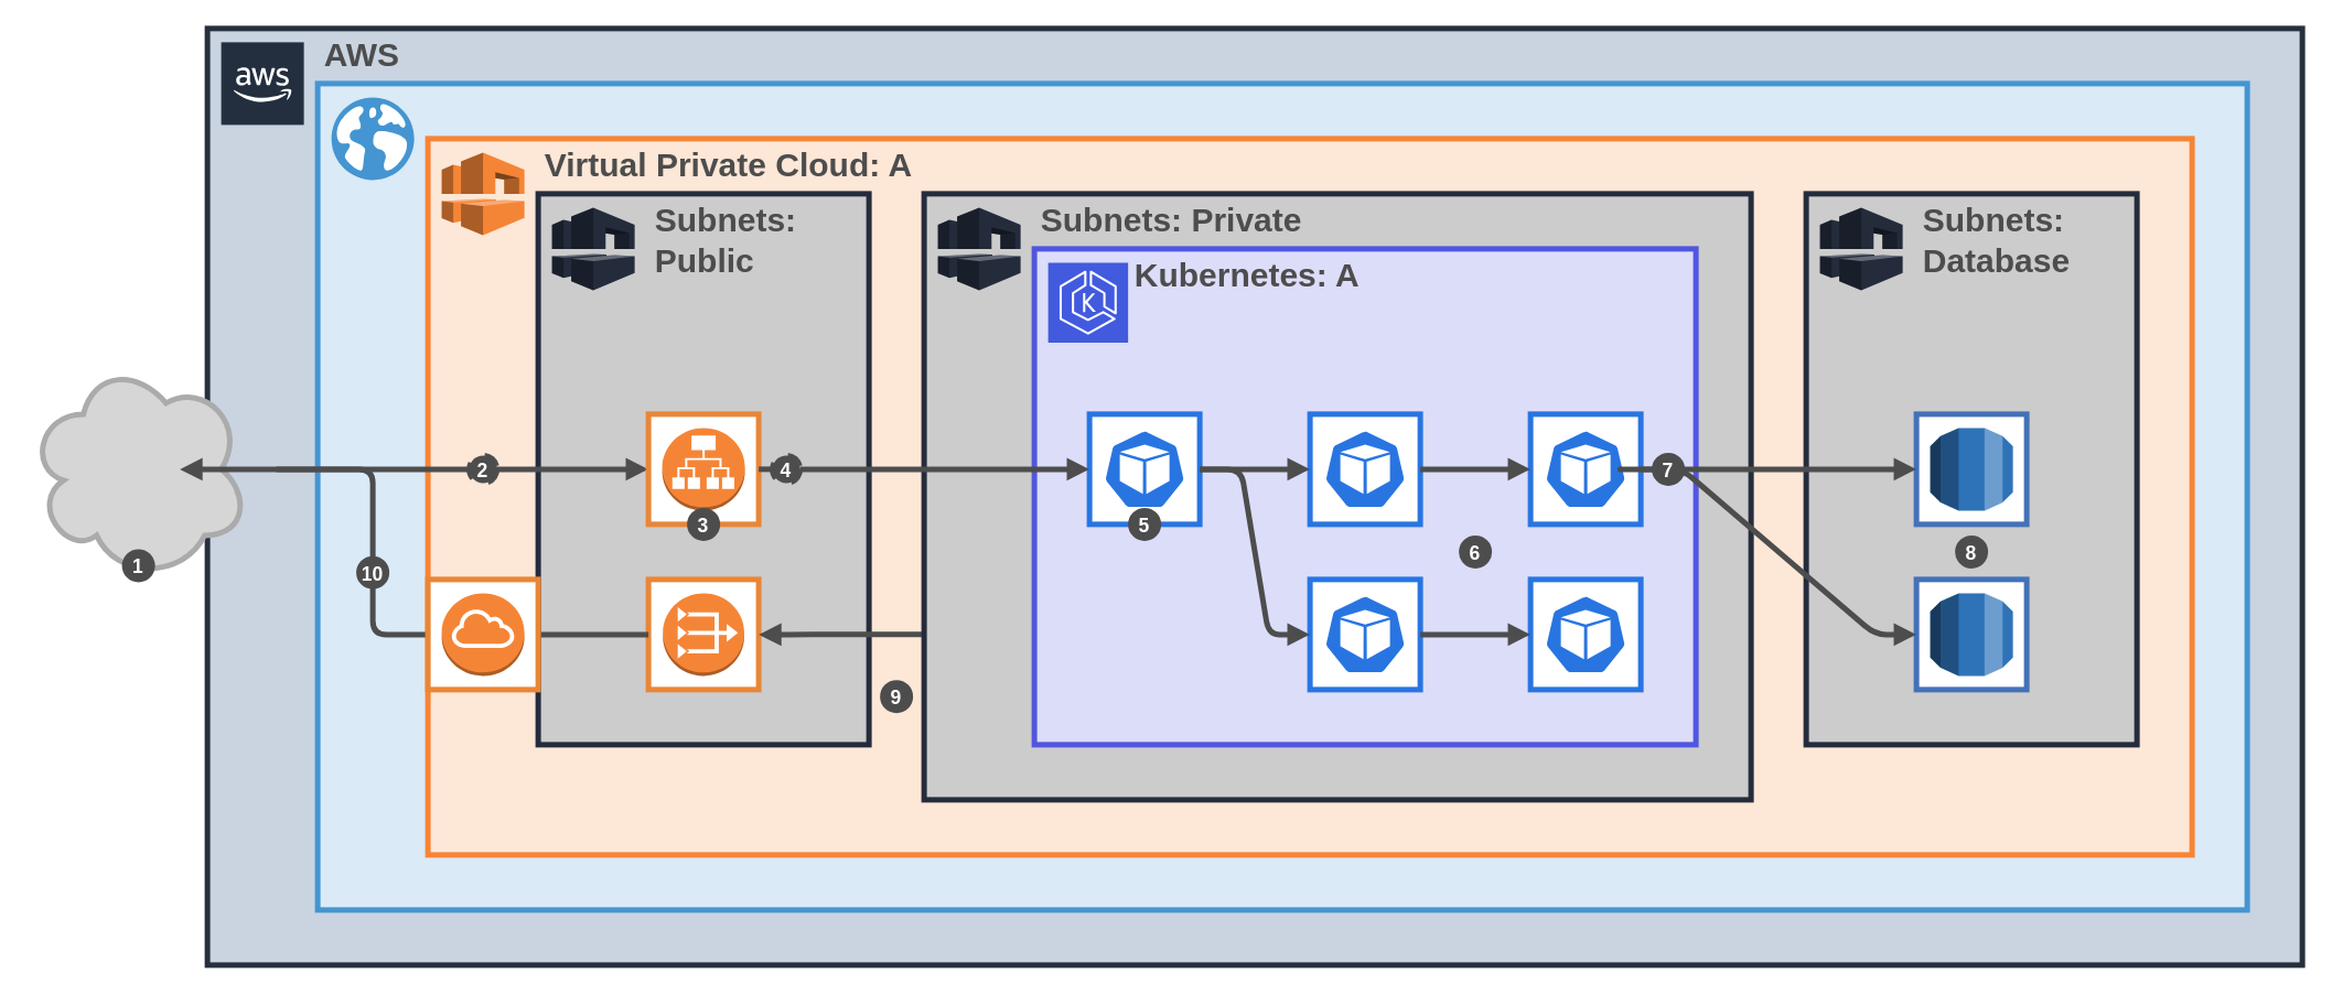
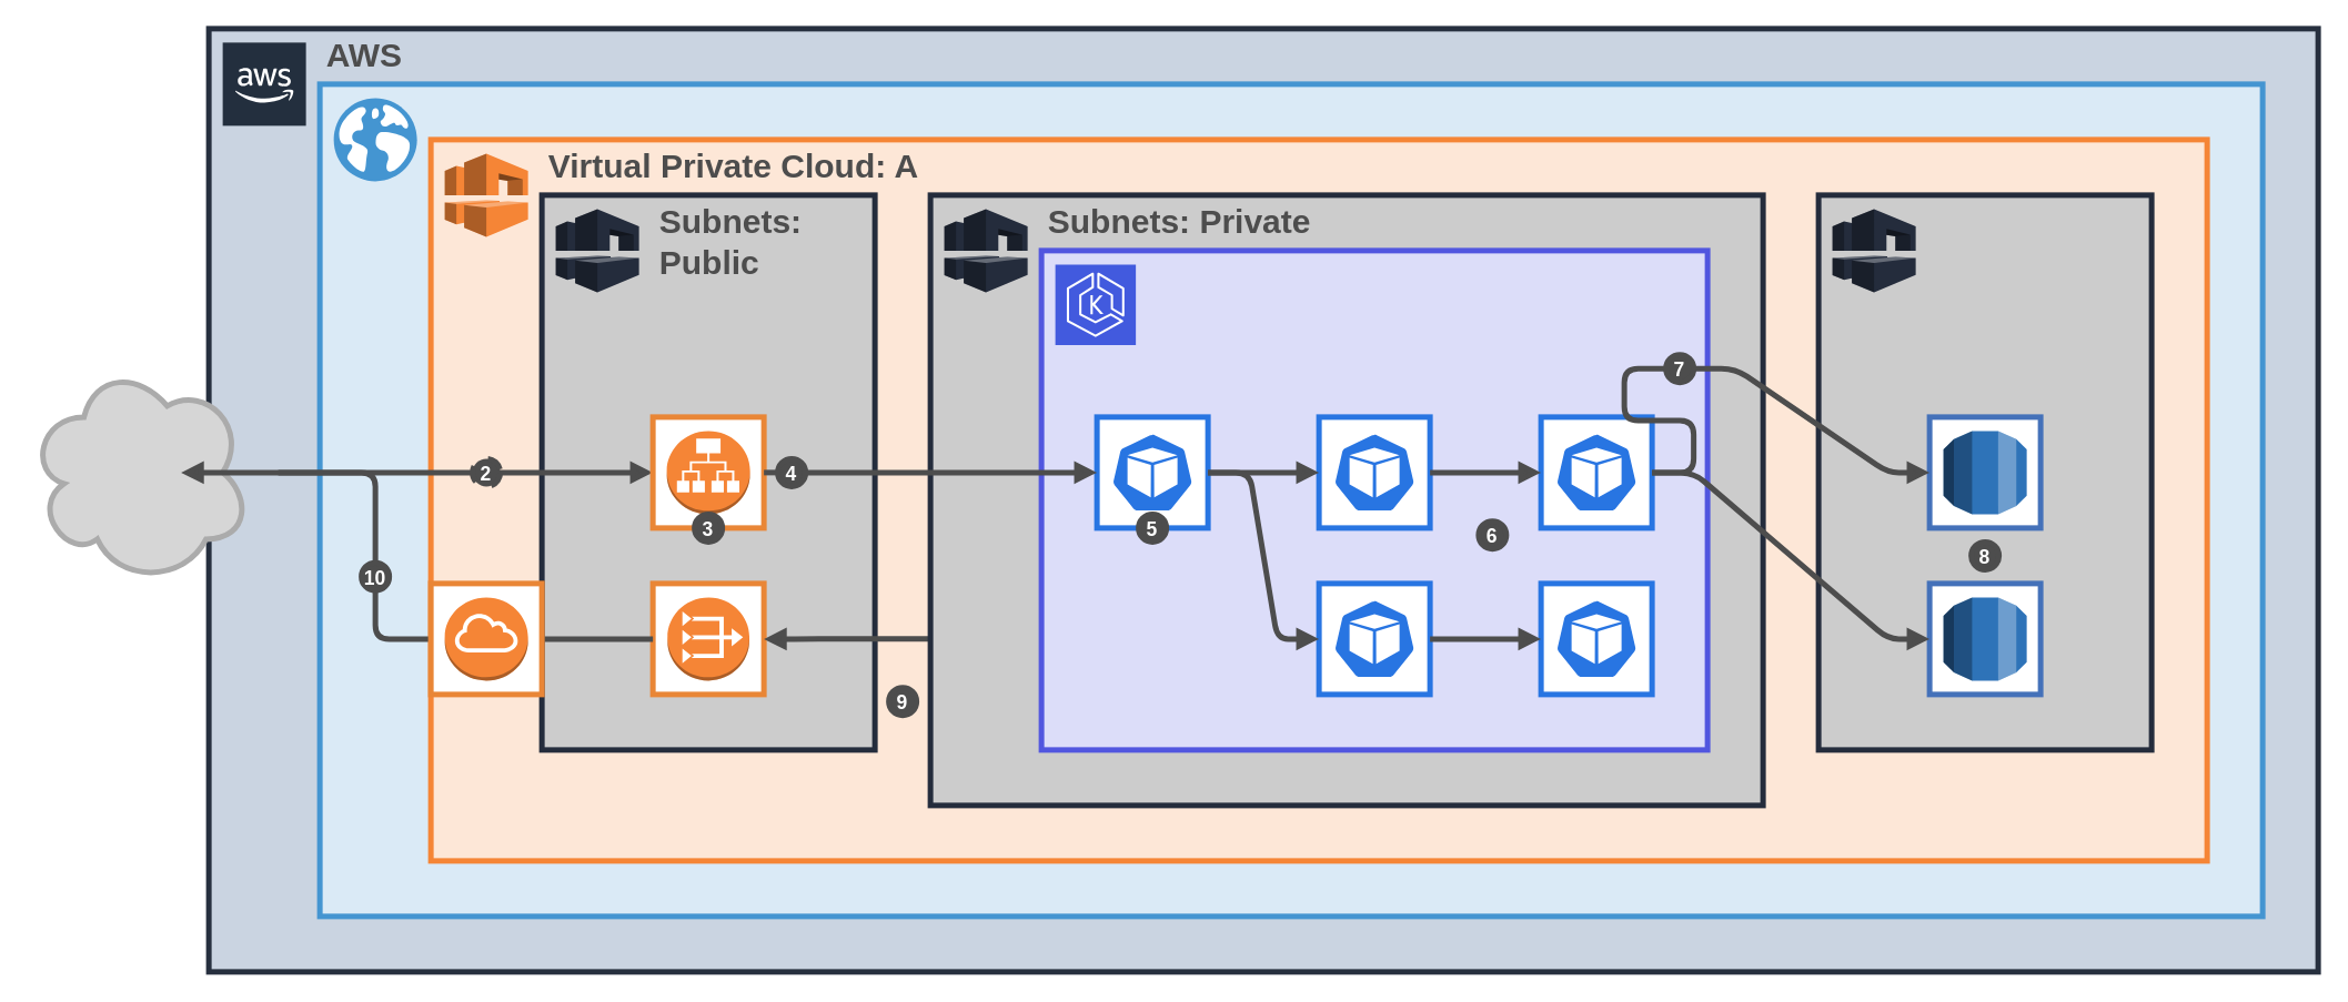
- <mxCell id="23" value="&lt;h1 style=&quot;line-height: 120%;&quot;&gt;&lt;font color=&quot;#4d4d4d&quot; style=&quot;font-size: 24px;&quot;&gt;Subnets: Database&lt;/font&gt;&lt;/h1&gt;" style="text;html=1;strokeColor=none;fillColor=none;spacing=5;spacingTop=-20;whiteSpace=wrap;overflow=hidden;rounded=0;strokeWidth=4;movable=1;resizable=1;rotatable=1;deletable=1;editable=1;connectable=1;" parent="1" vertex="1"><mxGeometry x="1390" y="140" width="160" height="70" as="geometry" /></mxCell>
- <mxCell id="40" value="&lt;h1 style=&quot;line-height: 120%;&quot;&gt;&lt;font color=&quot;#4d4d4d&quot; style=&quot;font-size: 24px;&quot;&gt;Kubernetes: A&lt;/font&gt;&lt;/h1&gt;" style="text;html=1;strokeColor=none;fillColor=none;spacing=5;spacingTop=-20;whiteSpace=wrap;overflow=hidden;rounded=0;strokeWidth=4;movable=1;resizable=1;rotatable=1;deletable=1;editable=1;connectable=1;" parent="1" vertex="1"><mxGeometry x="818" y="180" width="172" height="40" as="geometry" /></mxCell>
- <mxCell id="33" value="&lt;font size=&quot;1&quot; color=&quot;#ffffff&quot;&gt;&lt;b style=&quot;font-size: 14px;&quot;&gt;4&lt;/b&gt;&lt;/font&gt;" style="ellipse;whiteSpace=wrap;html=1;aspect=fixed;labelBackgroundColor=none;fillStyle=auto;strokeColor=#4D4D4D;strokeWidth=4;fontSize=18;fontColor=#4D4D4D;fillColor=#4D4D4D;gradientColor=none;gradientDirection=south;align=center;dashed=1;" parent="1" vertex="1"><mxGeometry x="560" y="330" width="20" height="20" as="geometry" /></mxCell>
+ <mxCell id="33" value="&lt;font size=&quot;1&quot; color=&quot;#ffffff&quot;&gt;&lt;b style=&quot;font-size: 14px;&quot;&gt;4&lt;/b&gt;&lt;/font&gt;" style="ellipse;whiteSpace=wrap;html=1;aspect=fixed;labelBackgroundColor=none;fillStyle=auto;strokeColor=#4D4D4D;strokeWidth=4;fontSize=18;fontColor=#4D4D4D;fillColor=#4D4D4D;gradientColor=none;gradientDirection=south;align=center;" parent="1" vertex="1"><mxGeometry x="560" y="330" width="20" height="20" as="geometry" /></mxCell>
- <mxCell id="71" value="&lt;font size=&quot;1&quot; color=&quot;#ffffff&quot;&gt;&lt;b style=&quot;font-size: 14px;&quot;&gt;7&lt;/b&gt;&lt;/font&gt;" style="ellipse;whiteSpace=wrap;html=1;aspect=fixed;labelBackgroundColor=none;fillStyle=auto;strokeColor=#4D4D4D;strokeWidth=4;fontSize=18;fontColor=#4D4D4D;fillColor=#4D4D4D;gradientColor=none;gradientDirection=south;align=center;" parent="1" vertex="1"><mxGeometry x="1200" y="330" width="20" height="20" as="geometry" /></mxCell>
+ <mxCell id="71" value="&lt;font size=&quot;1&quot; color=&quot;#ffffff&quot;&gt;&lt;b style=&quot;font-size: 14px;&quot;&gt;7&lt;/b&gt;&lt;/font&gt;" style="ellipse;whiteSpace=wrap;html=1;aspect=fixed;labelBackgroundColor=none;fillStyle=auto;strokeColor=#4D4D4D;strokeWidth=4;fontSize=18;fontColor=#4D4D4D;fillColor=#4D4D4D;gradientColor=none;gradientDirection=south;align=center;" parent="1" vertex="1"><mxGeometry x="1200" y="255" width="20" height="20" as="geometry" /></mxCell>
- <mxCell id="66" value="&lt;font size=&quot;1&quot; color=&quot;#ffffff&quot;&gt;&lt;b style=&quot;font-size: 14px;&quot;&gt;6&lt;/b&gt;&lt;/font&gt;" style="ellipse;whiteSpace=wrap;html=1;aspect=fixed;labelBackgroundColor=none;fillStyle=auto;strokeColor=#4D4D4D;strokeWidth=4;fontSize=18;fontColor=#4D4D4D;fillColor=#4D4D4D;gradientColor=none;gradientDirection=south;align=center;" parent="1" vertex="1"><mxGeometry x="1060" y="390" width="20" height="20" as="geometry" /></mxCell>
+ <mxCell id="66" value="&lt;font size=&quot;1&quot; color=&quot;#ffffff&quot;&gt;&lt;b style=&quot;font-size: 14px;&quot;&gt;6&lt;/b&gt;&lt;/font&gt;" style="ellipse;whiteSpace=wrap;html=1;aspect=fixed;labelBackgroundColor=none;fillStyle=auto;strokeColor=#4D4D4D;strokeWidth=4;fontSize=18;fontColor=#4D4D4D;fillColor=#4D4D4D;gradientColor=none;gradientDirection=south;align=center;" parent="1" vertex="1"><mxGeometry x="1065" y="375" width="20" height="20" as="geometry" /></mxCell>
- <mxCell id="78" value="&lt;font size=&quot;1&quot; color=&quot;#ffffff&quot;&gt;&lt;b style=&quot;font-size: 14px;&quot;&gt;1&lt;/b&gt;&lt;/font&gt;" style="ellipse;whiteSpace=wrap;html=1;aspect=fixed;labelBackgroundColor=none;fillStyle=auto;strokeColor=#4D4D4D;strokeWidth=4;fontSize=18;fontColor=#4D4D4D;fillColor=#4D4D4D;gradientColor=none;gradientDirection=south;align=center;" parent="1" vertex="1"><mxGeometry x="90" y="400" width="20" height="20" as="geometry" /></mxCell>
